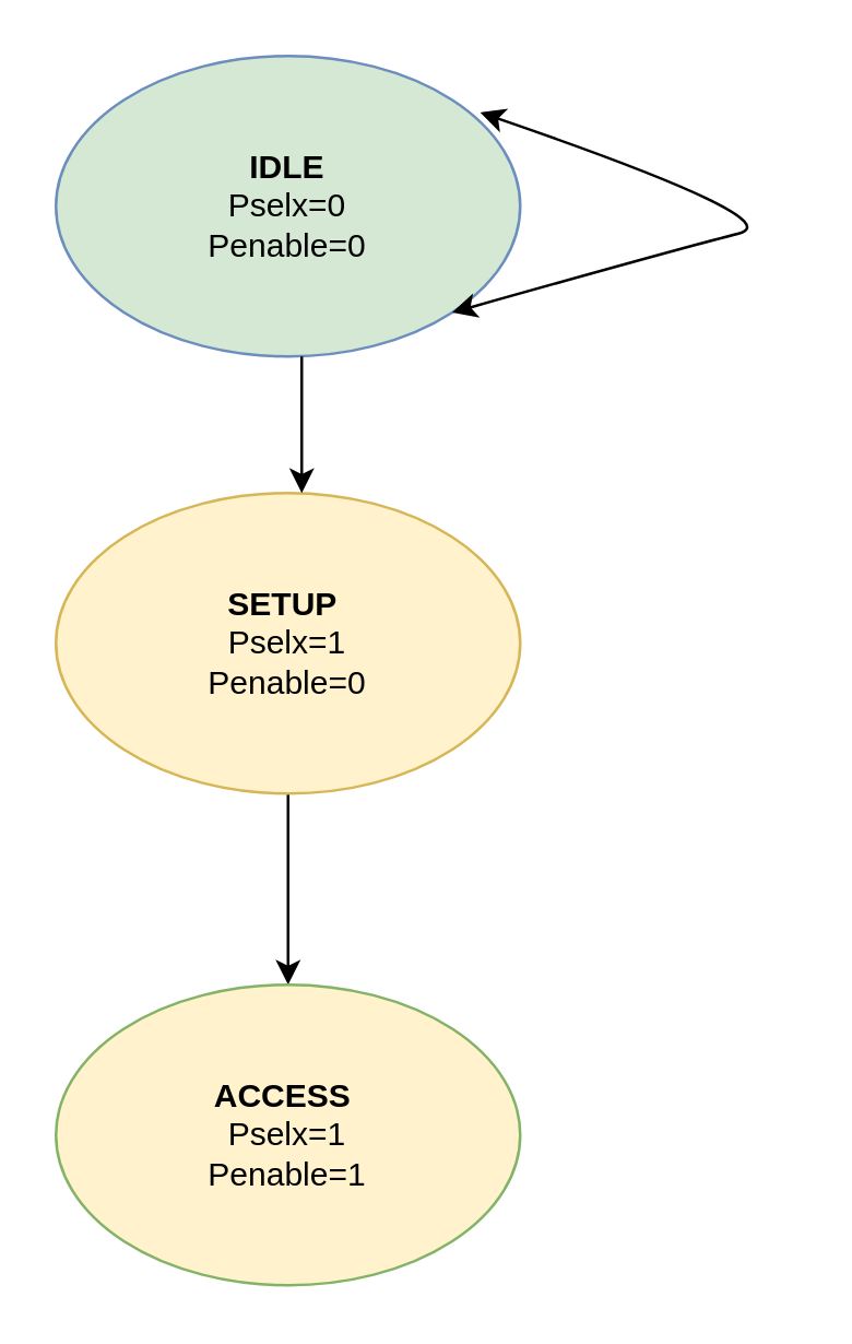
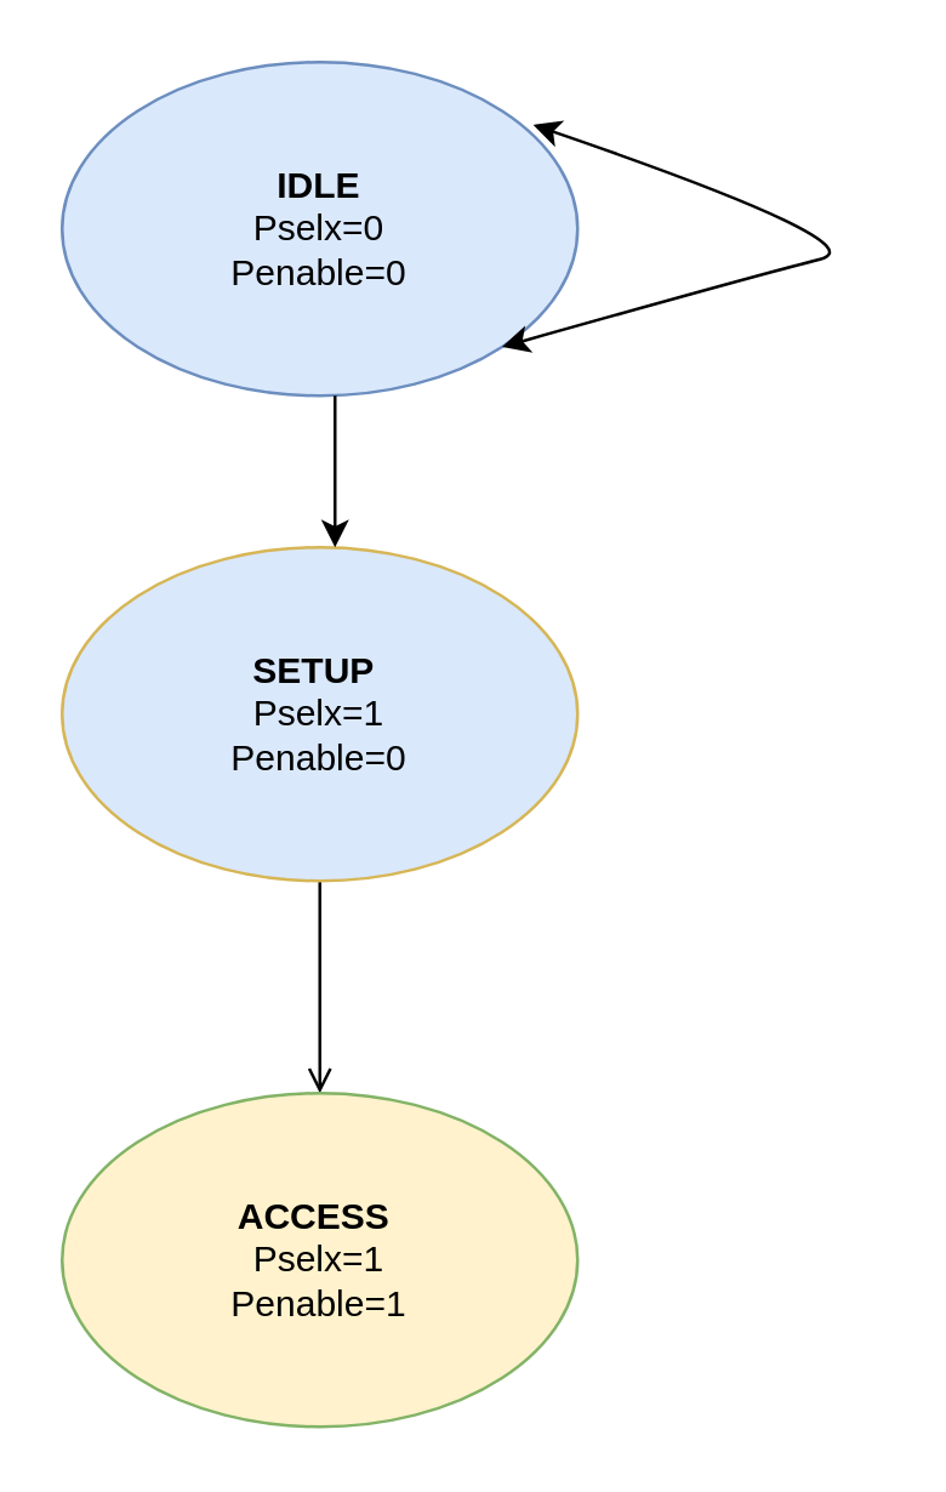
- <mxCell id="2" value="&lt;b&gt;IDLE&lt;/b&gt;&lt;br&gt;Pselx=0&lt;br&gt;Penable=0" style="ellipse;whiteSpace=wrap;html=1;fillColor=#d5e8d4;strokeColor=#6c8ebf;" vertex="1" parent="1"><mxGeometry x="20" y="20" width="170" height="110" as="geometry" /></mxCell>
+ <mxCell id="2" value="&lt;b&gt;IDLE&lt;/b&gt;&lt;br&gt;Pselx=0&lt;br&gt;Penable=0" style="ellipse;whiteSpace=wrap;html=1;fillColor=#dae8fc;strokeColor=#6c8ebf;" vertex="1" parent="1"><mxGeometry x="20" y="20" width="170" height="110" as="geometry" /></mxCell>
- <mxCell id="4" value="&lt;b&gt;SETUP&amp;nbsp;&lt;/b&gt;&lt;br&gt;Pselx=1&lt;br&gt;Penable=0" style="ellipse;whiteSpace=wrap;html=1;fillColor=#fff2cc;strokeColor=#d6b656;" vertex="1" parent="1"><mxGeometry x="20" y="180" width="170" height="110" as="geometry" /></mxCell>
+ <mxCell id="4" value="&lt;b&gt;SETUP&amp;nbsp;&lt;/b&gt;&lt;br&gt;Pselx=1&lt;br&gt;Penable=0" style="ellipse;whiteSpace=wrap;html=1;fillColor=#dae8fc;strokeColor=#d6b656;" vertex="1" parent="1"><mxGeometry x="20" y="180" width="170" height="110" as="geometry" /></mxCell>
- <mxCell id="3" value="" style="edgeStyle=orthogonalEdgeStyle;rounded=0;orthogonalLoop=1;jettySize=auto;html=1;" edge="1" parent="1" source="4" target="5"><mxGeometry relative="1" as="geometry" /></mxCell>
+ <mxCell id="3" value="" style="edgeStyle=orthogonalEdgeStyle;rounded=0;orthogonalLoop=1;jettySize=auto;html=1;endArrow=open;" edge="1" parent="1" source="4" target="5"><mxGeometry relative="1" as="geometry" /></mxCell>
